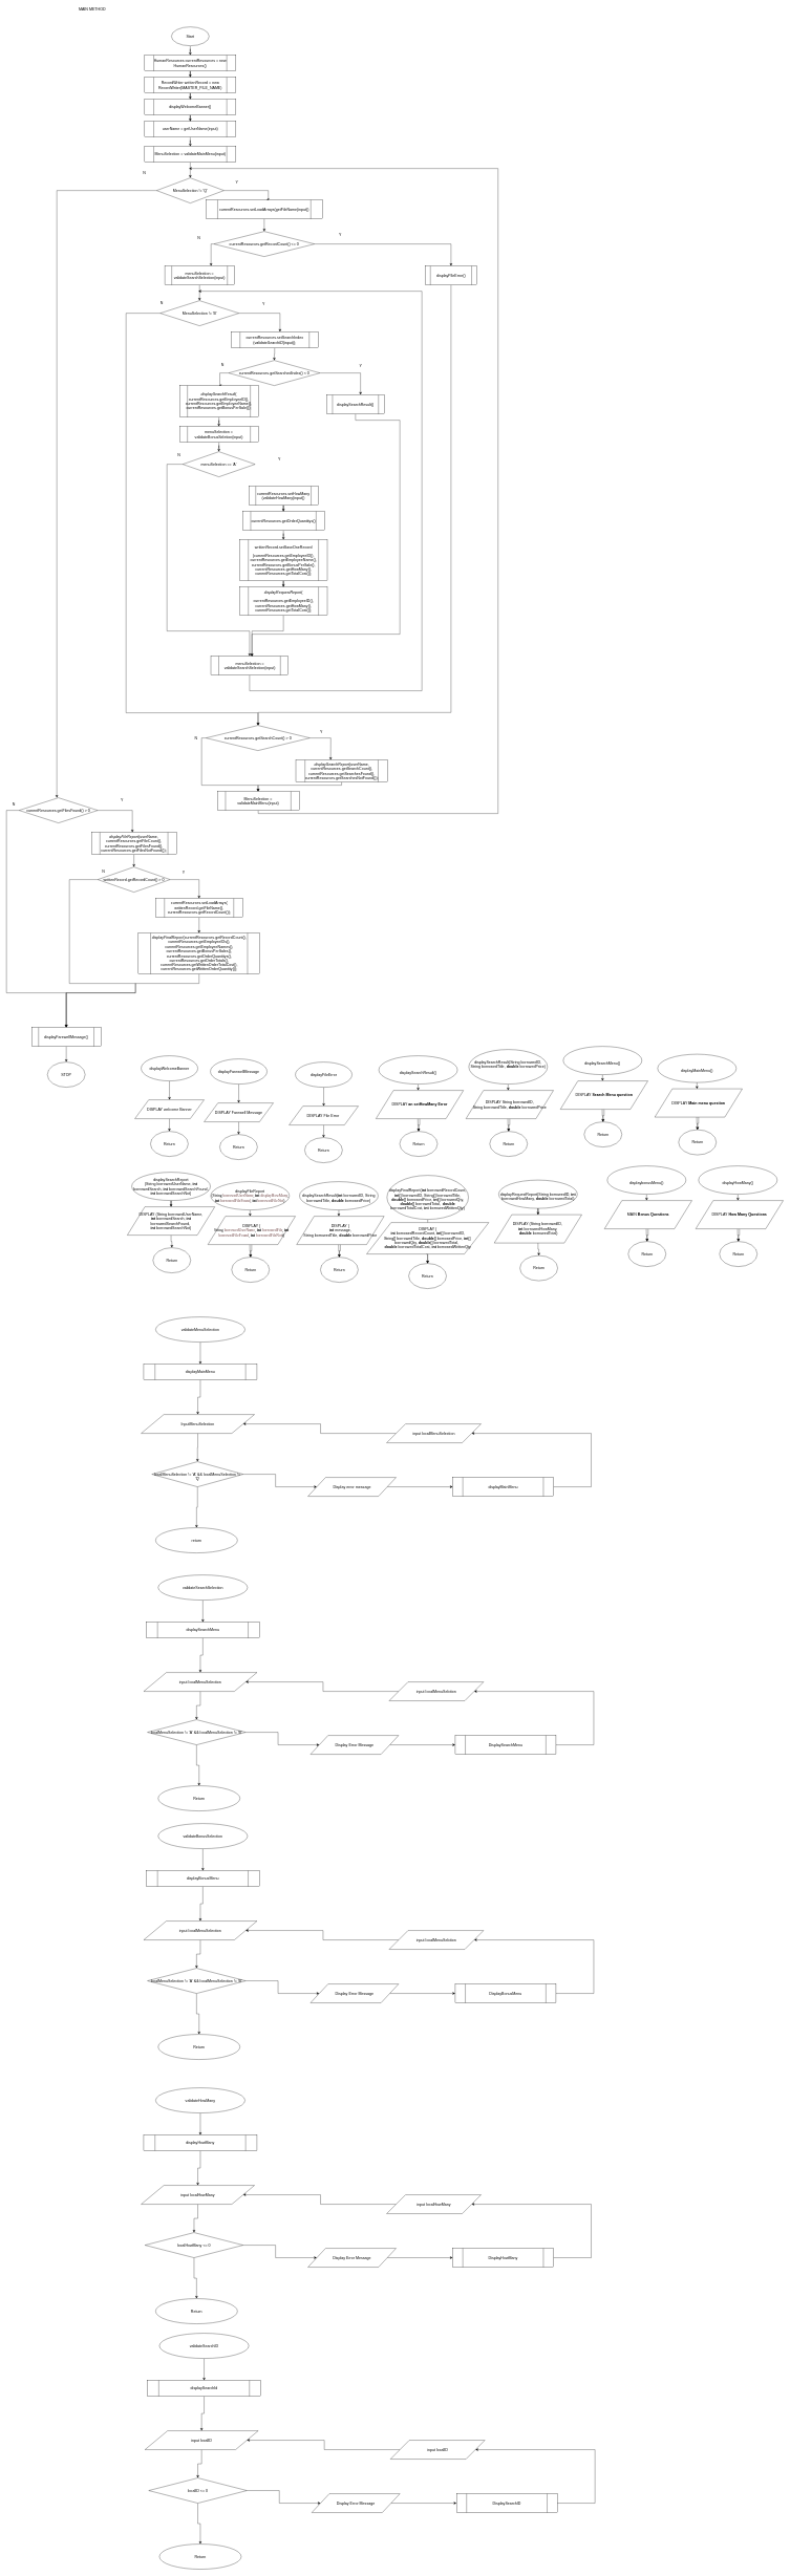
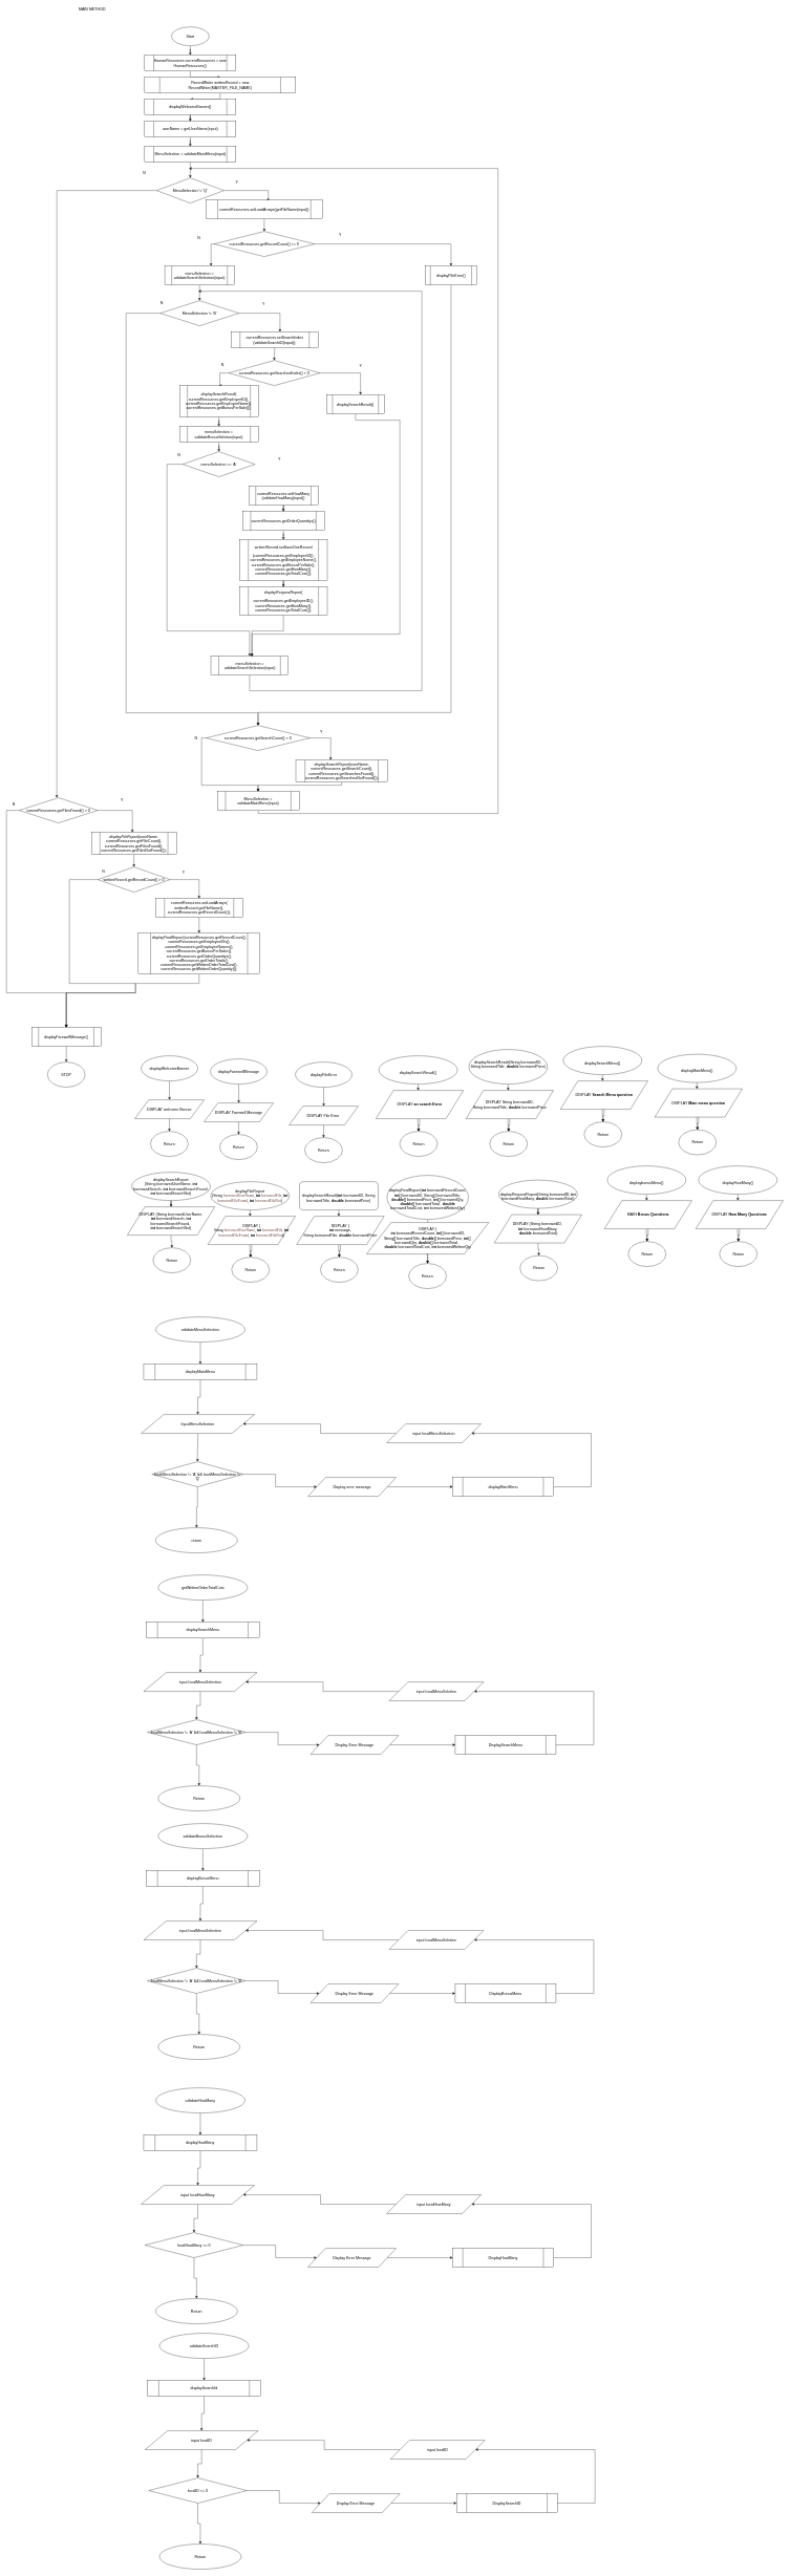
- <mxCell id="84" value="RecordWriter writtenRecord = new RecordWriter(MASTER_FILE_NAME)" style="shape=process;whiteSpace=wrap;html=1;backgroundOutline=1;" vertex="1" parent="1"><mxGeometry x="459" y="245" width="290" height="50" as="geometry" /></mxCell>
+ <mxCell id="84" value="RecordWriter writtenRecord = new RecordWriter(MASTER_FILE_NAME)" style="shape=process;whiteSpace=wrap;html=1;backgroundOutline=1;" vertex="1" parent="1"><mxGeometry x="459" y="245" width="480" height="50" as="geometry" /></mxCell>
- <mxCell id="77" value="&lt;span class=&quot;s1&quot;&gt;DISPLAY&amp;nbsp;&lt;/span&gt;&lt;b&gt;an setHowMany Error&lt;/b&gt;" style="shape=parallelogram;perimeter=parallelogramPerimeter;whiteSpace=wrap;html=1;" vertex="1" parent="1"><mxGeometry x="1194" y="3465" width="278" height="90" as="geometry" /></mxCell>
+ <mxCell id="77" value="&lt;span class=&quot;s1&quot;&gt;DISPLAY&amp;nbsp;&lt;/span&gt;&lt;b&gt;an search Error&lt;/b&gt;" style="shape=parallelogram;perimeter=parallelogramPerimeter;whiteSpace=wrap;html=1;" vertex="1" parent="1"><mxGeometry x="1194" y="3465" width="278" height="90" as="geometry" /></mxCell>
- <mxCell id="23" value="displayFileReport&lt;br&gt;&lt;span class=&quot;s1&quot;&gt;(&lt;/span&gt;&lt;span class=&quot;s1&quot;&gt;&lt;span class=&quot;s1&quot; style=&quot;font-family: &amp;#34;menlo&amp;#34;&quot;&gt;String &lt;/span&gt;&lt;span style=&quot;color: rgb(106 , 62 , 62) ; font-family: &amp;#34;menlo&amp;#34;&quot;&gt;borrowedUserName&lt;/span&gt;&lt;span class=&quot;s1&quot; style=&quot;font-family: &amp;#34;menlo&amp;#34;&quot;&gt;, &lt;/span&gt;&lt;span class=&quot;s2&quot; style=&quot;font-family: &amp;#34;menlo&amp;#34;&quot;&gt;&lt;b&gt;int&lt;/b&gt;&lt;/span&gt;&lt;span class=&quot;s1&quot; style=&quot;font-family: &amp;#34;menlo&amp;#34;&quot;&gt; &lt;/span&gt;&lt;span style=&quot;color: rgb(106 , 62 , 62) ; font-family: &amp;#34;menlo&amp;#34;&quot;&gt;displayHowMany&lt;/span&gt;&lt;span class=&quot;s1&quot; style=&quot;font-family: &amp;#34;menlo&amp;#34;&quot;&gt;, &lt;/span&gt;&lt;span class=&quot;s2&quot; style=&quot;font-family: &amp;#34;menlo&amp;#34;&quot;&gt;&lt;b&gt;int&lt;/b&gt;&lt;/span&gt;&lt;span class=&quot;s1&quot; style=&quot;font-family: &amp;#34;menlo&amp;#34;&quot;&gt; &lt;/span&gt;&lt;span style=&quot;color: rgb(106 , 62 , 62) ; font-family: &amp;#34;menlo&amp;#34;&quot;&gt;borrowedFileFound&lt;/span&gt;&lt;span class=&quot;s1&quot; style=&quot;font-family: &amp;#34;menlo&amp;#34;&quot;&gt;, &lt;/span&gt;&lt;span class=&quot;s2&quot; style=&quot;font-family: &amp;#34;menlo&amp;#34;&quot;&gt;&lt;b&gt;int&lt;/b&gt;&lt;/span&gt;&lt;span class=&quot;s1&quot; style=&quot;font-family: &amp;#34;menlo&amp;#34;&quot;&gt; &lt;/span&gt;&lt;span style=&quot;color: rgb(106 , 62 , 62) ; font-family: &amp;#34;menlo&amp;#34;&quot;&gt;borrowedFileNot&lt;/span&gt;)&lt;/span&gt;" style="ellipse;whiteSpace=wrap;html=1;" parent="1" vertex="1"><mxGeometry x="669" y="3755" width="250" height="90" as="geometry" /></mxCell>
+ <mxCell id="23" value="displayFileReport&lt;br&gt;&lt;span class=&quot;s1&quot;&gt;(&lt;/span&gt;&lt;span class=&quot;s1&quot;&gt;&lt;span class=&quot;s1&quot; style=&quot;font-family: &amp;#34;menlo&amp;#34;&quot;&gt;String &lt;/span&gt;&lt;span style=&quot;color: rgb(106 , 62 , 62) ; font-family: &amp;#34;menlo&amp;#34;&quot;&gt;borrowedUserName&lt;/span&gt;&lt;span class=&quot;s1&quot; style=&quot;font-family: &amp;#34;menlo&amp;#34;&quot;&gt;, &lt;/span&gt;&lt;span class=&quot;s2&quot; style=&quot;font-family: &amp;#34;menlo&amp;#34;&quot;&gt;&lt;b&gt;int&lt;/b&gt;&lt;/span&gt;&lt;span class=&quot;s1&quot; style=&quot;font-family: &amp;#34;menlo&amp;#34;&quot;&gt; &lt;/span&gt;&lt;span style=&quot;color: rgb(106 , 62 , 62) ; font-family: &amp;#34;menlo&amp;#34;&quot;&gt;borrowedFile&lt;/span&gt;&lt;span class=&quot;s1&quot; style=&quot;font-family: &amp;#34;menlo&amp;#34;&quot;&gt;, &lt;/span&gt;&lt;span class=&quot;s2&quot; style=&quot;font-family: &amp;#34;menlo&amp;#34;&quot;&gt;&lt;b&gt;int&lt;/b&gt;&lt;/span&gt;&lt;span class=&quot;s1&quot; style=&quot;font-family: &amp;#34;menlo&amp;#34;&quot;&gt; &lt;/span&gt;&lt;span style=&quot;color: rgb(106 , 62 , 62) ; font-family: &amp;#34;menlo&amp;#34;&quot;&gt;borrowedFileFound&lt;/span&gt;&lt;span class=&quot;s1&quot; style=&quot;font-family: &amp;#34;menlo&amp;#34;&quot;&gt;, &lt;/span&gt;&lt;span class=&quot;s2&quot; style=&quot;font-family: &amp;#34;menlo&amp;#34;&quot;&gt;&lt;b&gt;int&lt;/b&gt;&lt;/span&gt;&lt;span class=&quot;s1&quot; style=&quot;font-family: &amp;#34;menlo&amp;#34;&quot;&gt; &lt;/span&gt;&lt;span style=&quot;color: rgb(106 , 62 , 62) ; font-family: &amp;#34;menlo&amp;#34;&quot;&gt;borrowedFileNot&lt;/span&gt;)&lt;/span&gt;" style="ellipse;whiteSpace=wrap;html=1;" parent="1" vertex="1"><mxGeometry x="669" y="3755" width="250" height="90" as="geometry" /></mxCell>
- <mxCell id="61" value="&lt;br&gt;&lt;p class=&quot;p1&quot;&gt;&lt;span class=&quot;s1&quot;&gt;displaySearchResult(&lt;/span&gt;&lt;span class=&quot;s2&quot;&gt;&lt;b&gt;int&lt;/b&gt;&lt;/span&gt;&lt;span class=&quot;s1&quot;&gt; &lt;/span&gt;borrowedID&lt;span class=&quot;s1&quot;&gt;, String &lt;/span&gt;borrowedTitle&lt;span class=&quot;s1&quot;&gt;, &lt;/span&gt;&lt;span class=&quot;s2&quot;&gt;&lt;b&gt;double&lt;/b&gt;&lt;/span&gt;&lt;span class=&quot;s1&quot;&gt; &lt;/span&gt;borrowedPrice&lt;span class=&quot;s1&quot;&gt;)&lt;/span&gt;&lt;/p&gt;" style="ellipse;whiteSpace=wrap;html=1;" vertex="1" parent="1"><mxGeometry x="951" y="3755" width="250" height="90" as="geometry" /></mxCell>
+ <mxCell id="61" value="&lt;br&gt;&lt;p class=&quot;p1&quot;&gt;&lt;span class=&quot;s1&quot;&gt;displaySearchResult(&lt;/span&gt;&lt;span class=&quot;s2&quot;&gt;&lt;b&gt;int&lt;/b&gt;&lt;/span&gt;&lt;span class=&quot;s1&quot;&gt; &lt;/span&gt;borrowedID&lt;span class=&quot;s1&quot;&gt;, String &lt;/span&gt;borrowedTitle&lt;span class=&quot;s1&quot;&gt;, &lt;/span&gt;&lt;span class=&quot;s2&quot;&gt;&lt;b&gt;double&lt;/b&gt;&lt;/span&gt;&lt;span class=&quot;s1&quot;&gt; &lt;/span&gt;borrowedPrice&lt;span class=&quot;s1&quot;&gt;)&lt;/span&gt;&lt;/p&gt;" style="whiteSpace=wrap;html=1;rounded=1;" vertex="1" parent="1"><mxGeometry x="951" y="3755" width="250" height="90" as="geometry" /></mxCell>
- <mxCell id="45" value="validateSearchSelection" style="ellipse;whiteSpace=wrap;html=1;" parent="1" vertex="1"><mxGeometry x="502" y="5005" width="284" height="80" as="geometry" /></mxCell>
+ <mxCell id="45" value="getWrittenOrderTotalCost" style="ellipse;whiteSpace=wrap;html=1;" parent="1" vertex="1"><mxGeometry x="502" y="5005" width="284" height="80" as="geometry" /></mxCell>
